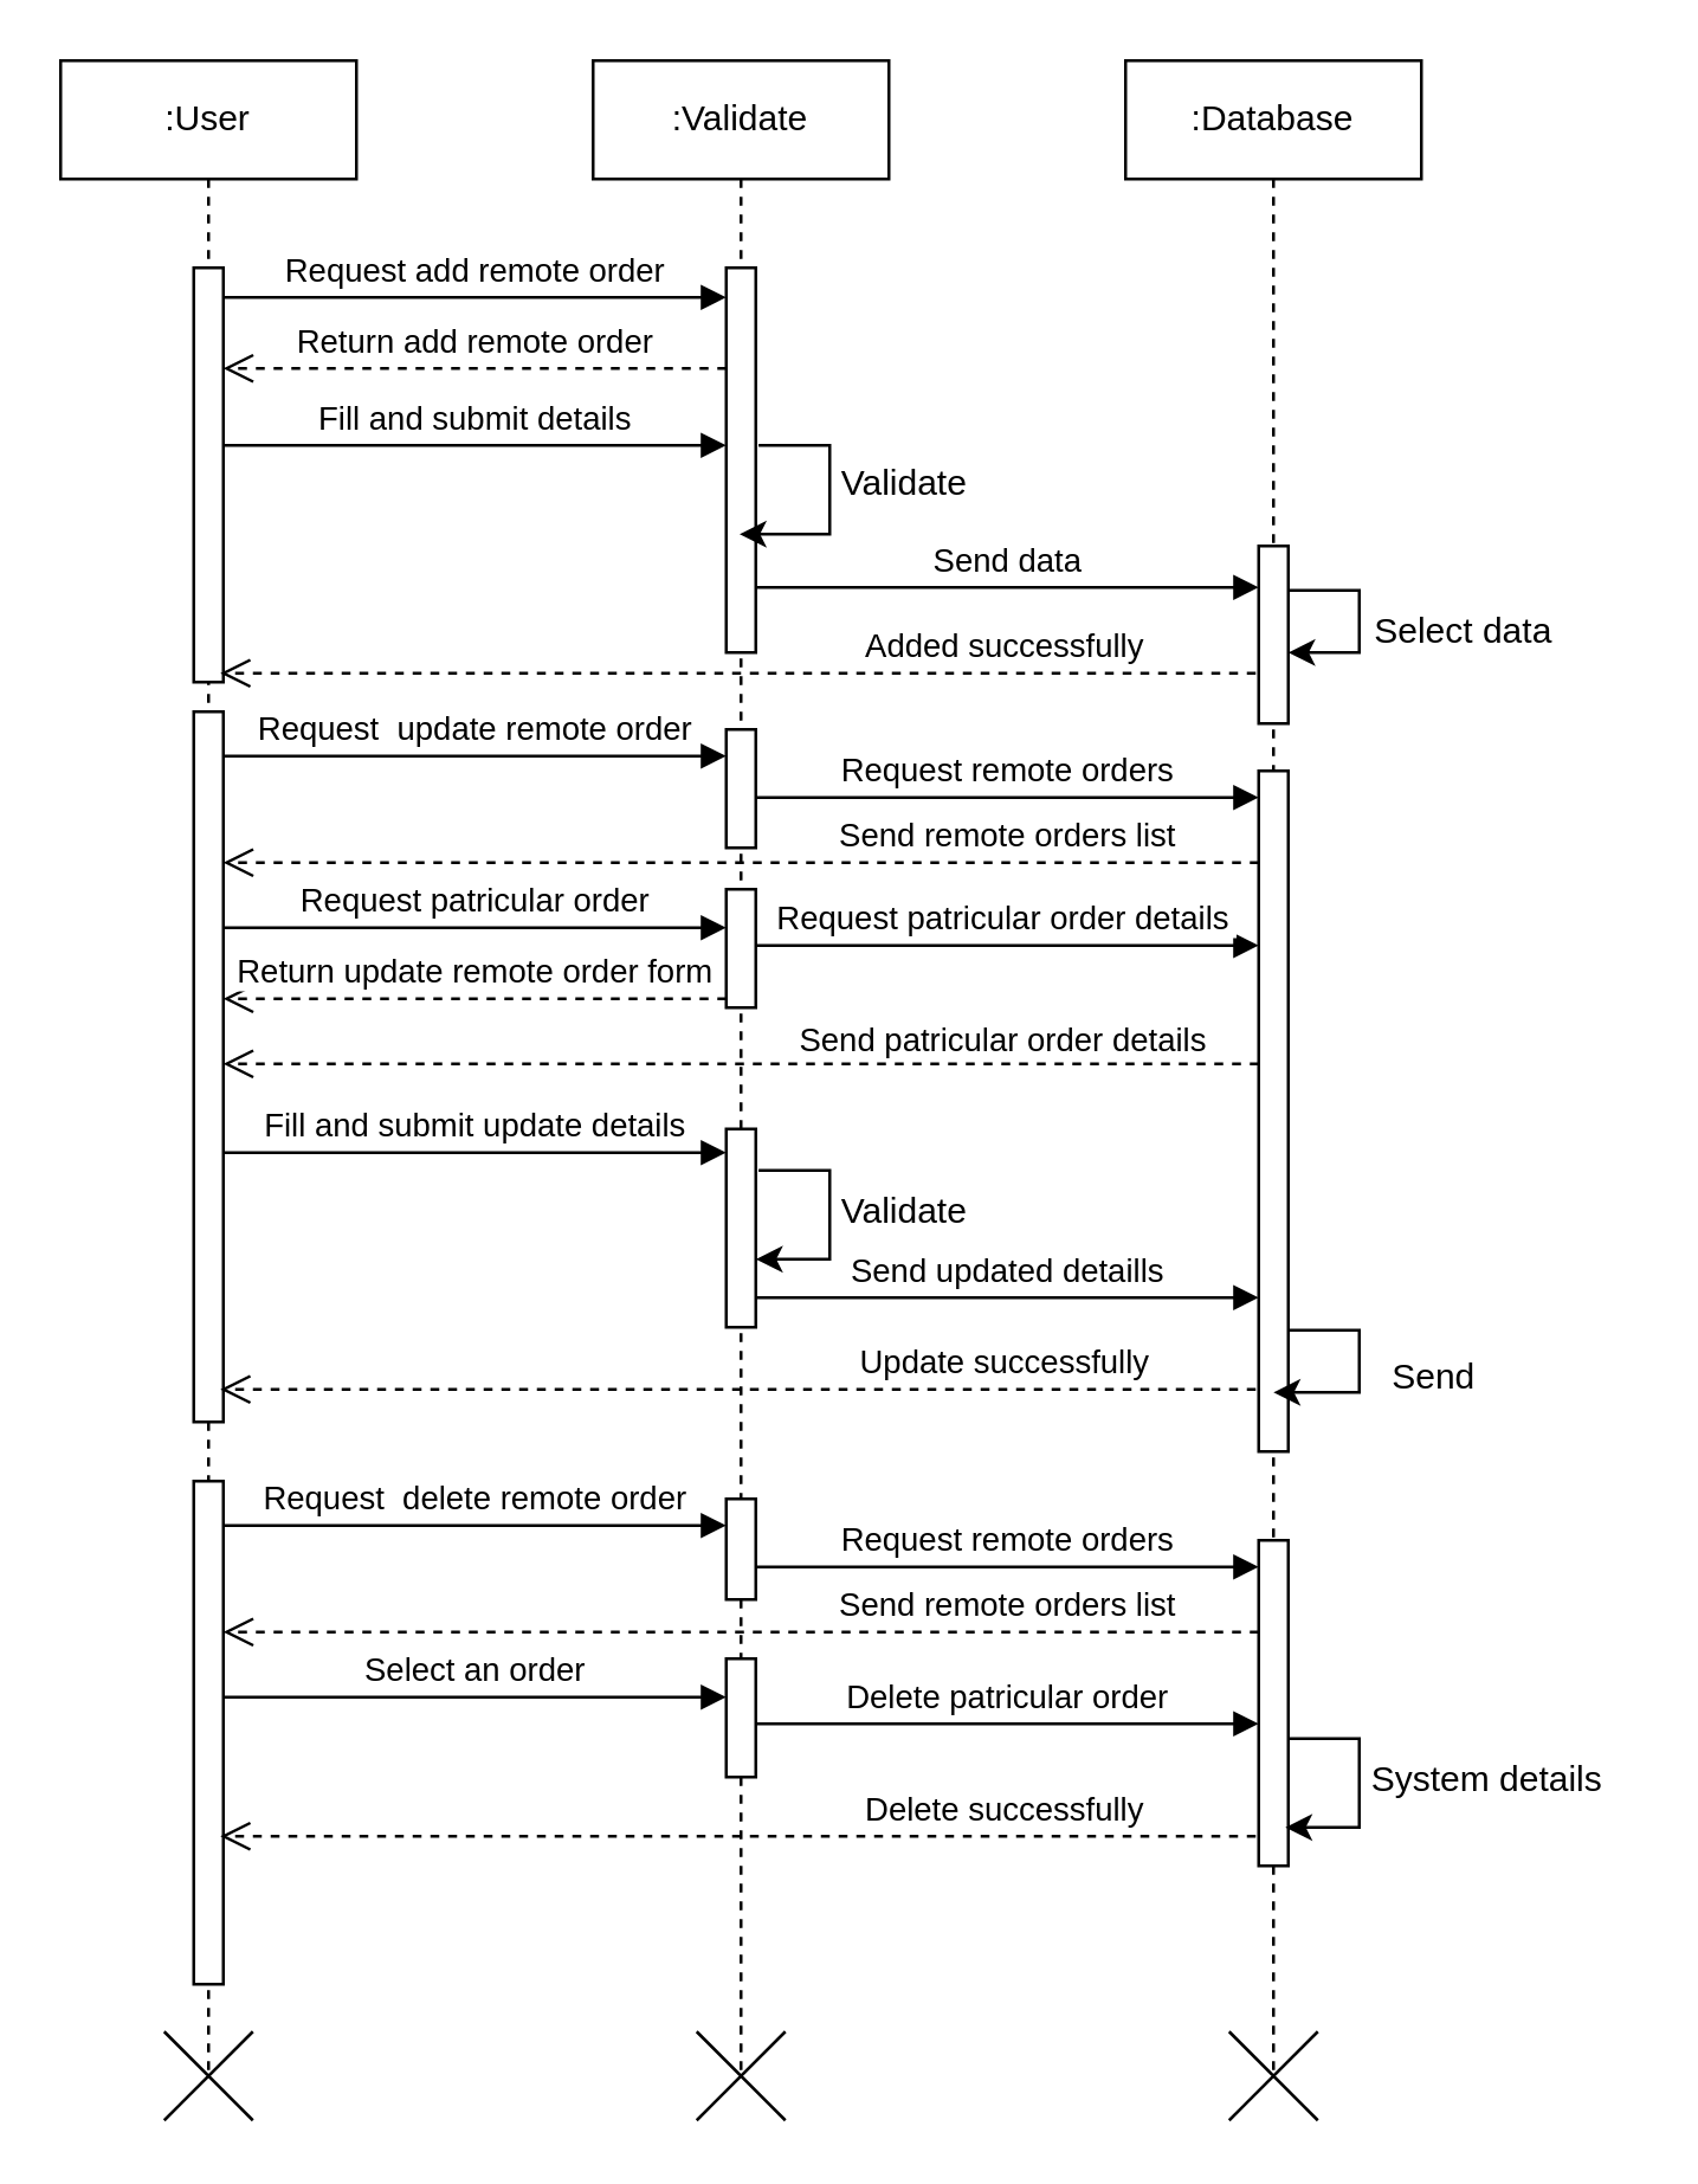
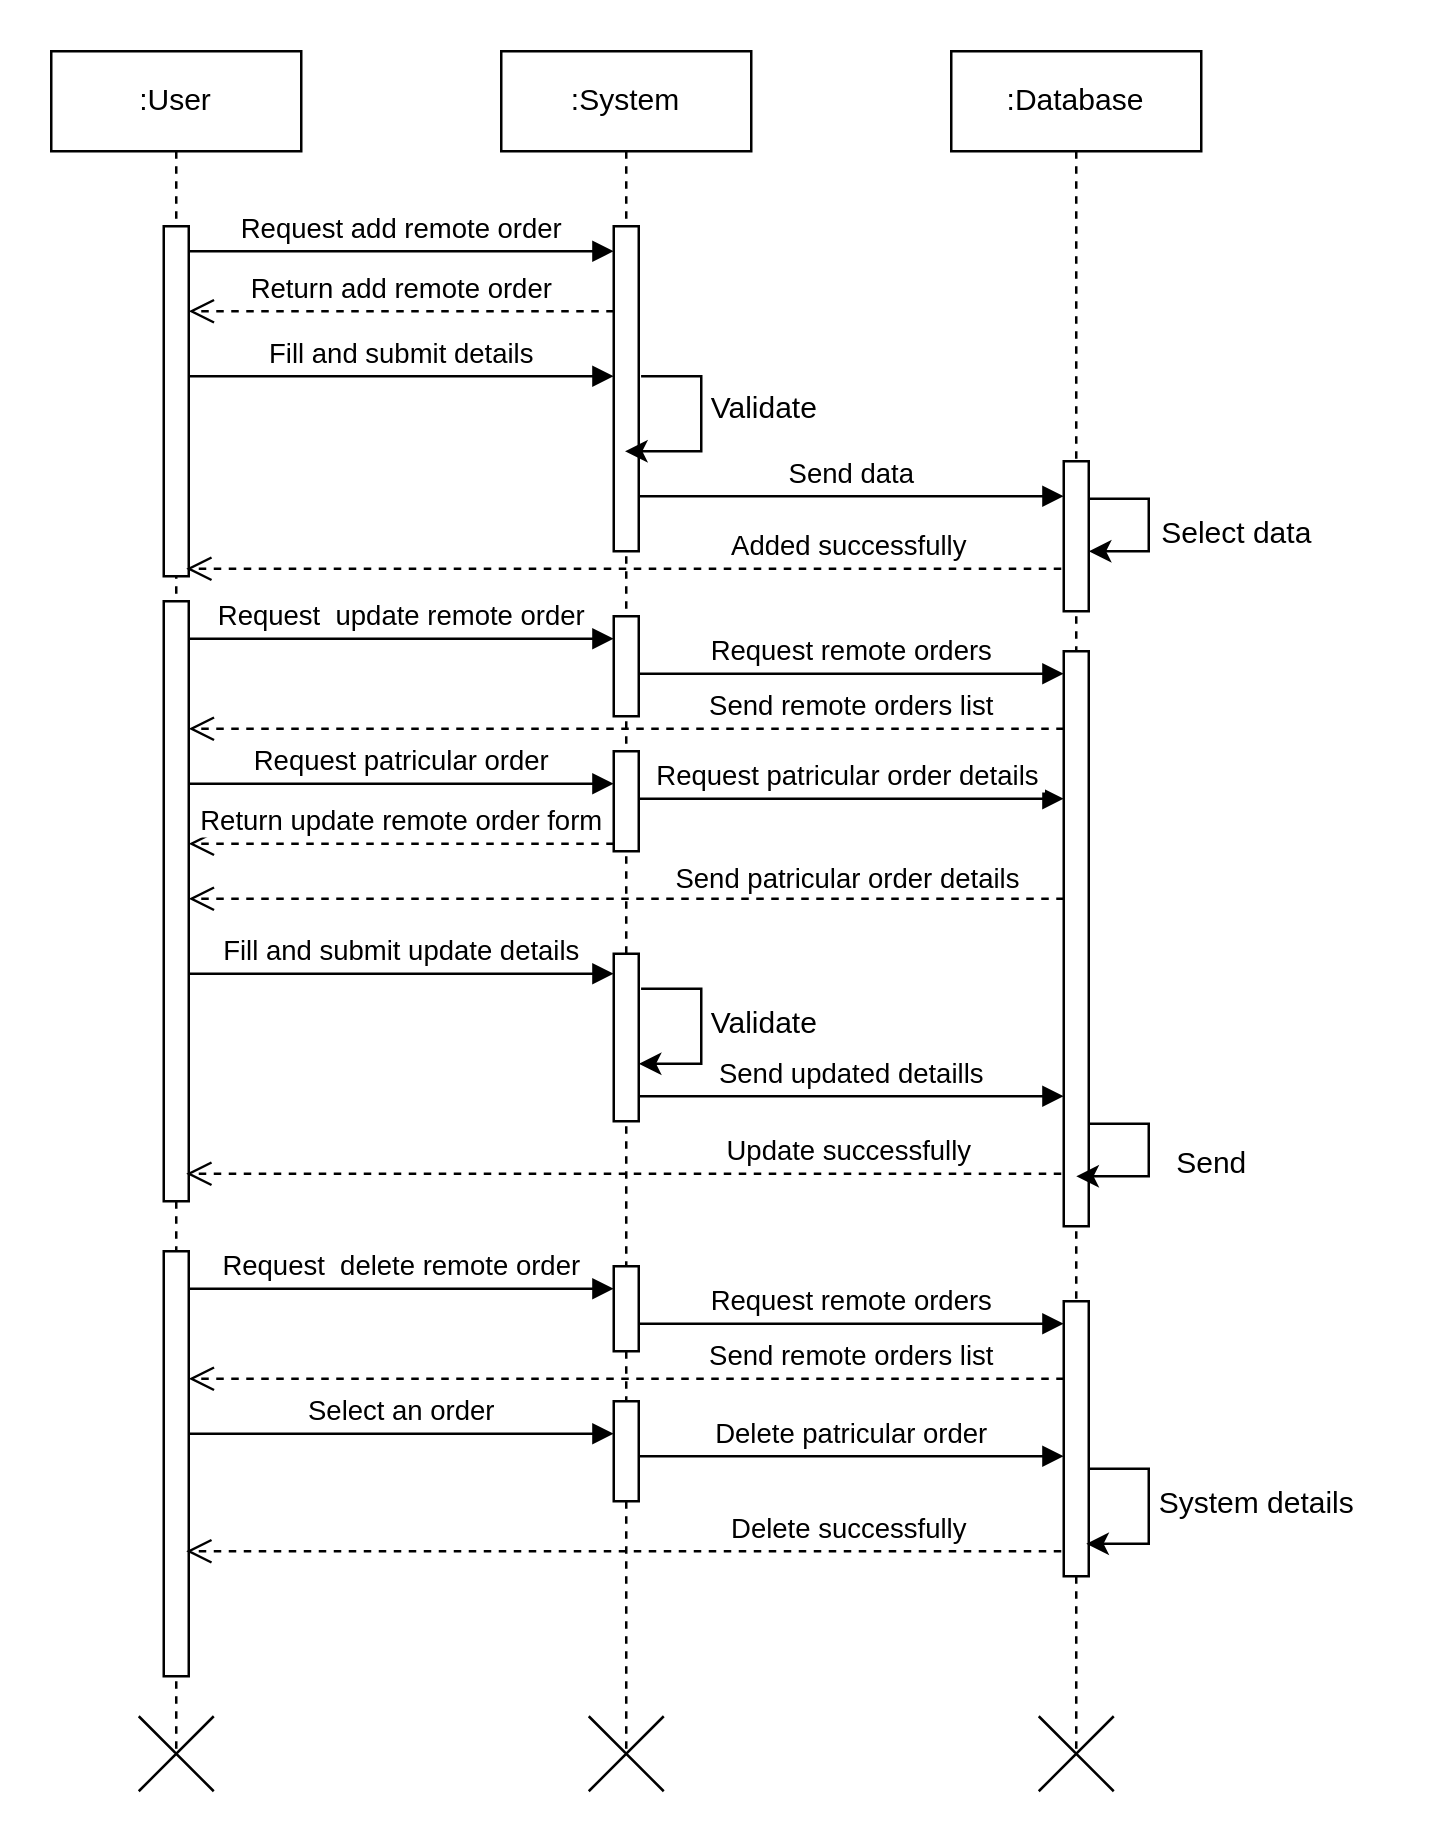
- <mxCell id="4" value=":Validate" style="shape=umlLifeline;perimeter=lifelinePerimeter;whiteSpace=wrap;html=1;container=0;dropTarget=0;collapsible=0;recursiveResize=0;outlineConnect=0;portConstraint=eastwest;newEdgeStyle={&quot;edgeStyle&quot;:&quot;elbowEdgeStyle&quot;,&quot;elbow&quot;:&quot;vertical&quot;,&quot;curved&quot;:0,&quot;rounded&quot;:0};" parent="1" vertex="1"><mxGeometry x="200" y="20" width="100" height="680" as="geometry" /></mxCell>
+ <mxCell id="4" value=":System" style="shape=umlLifeline;perimeter=lifelinePerimeter;whiteSpace=wrap;html=1;container=0;dropTarget=0;collapsible=0;recursiveResize=0;outlineConnect=0;portConstraint=eastwest;newEdgeStyle={&quot;edgeStyle&quot;:&quot;elbowEdgeStyle&quot;,&quot;elbow&quot;:&quot;vertical&quot;,&quot;curved&quot;:0,&quot;rounded&quot;:0};" parent="1" vertex="1"><mxGeometry x="200" y="20" width="100" height="680" as="geometry" /></mxCell>
